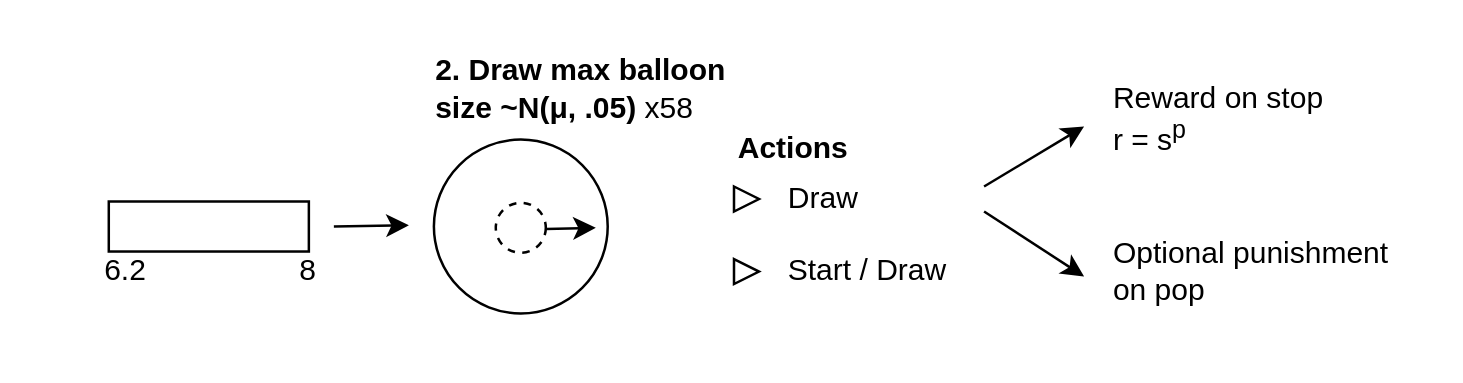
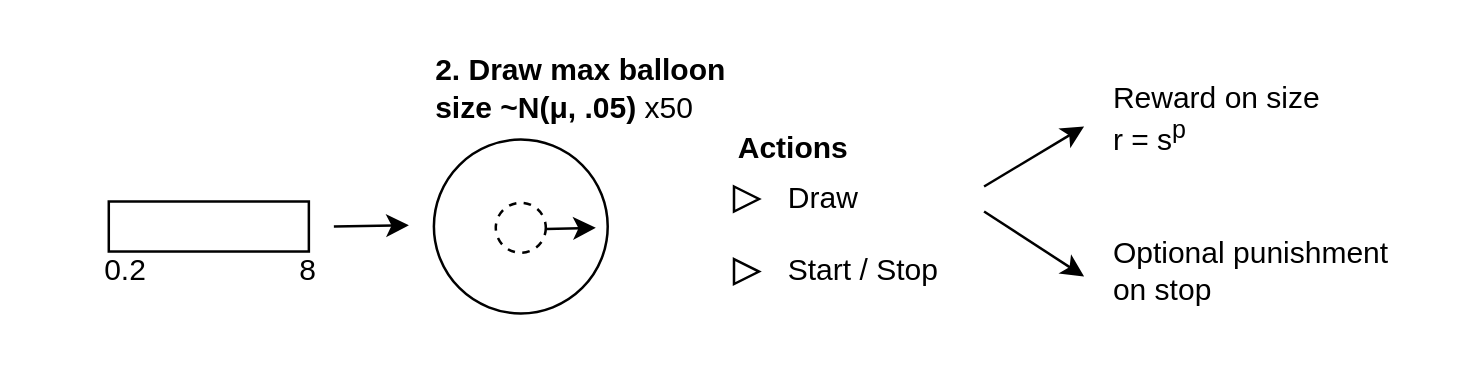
- <mxCell id="14" value="&lt;div style=&quot;text-align: left;&quot;&gt;&lt;span style=&quot;background-color: transparent; color: light-dark(rgb(0, 0, 0), rgb(255, 255, 255));&quot;&gt;2. Draw max balloon size ~N(&lt;/span&gt;&lt;span style=&quot;background-color: transparent; color: light-dark(rgb(0, 0, 0), rgb(255, 255, 255));&quot;&gt;μ, .05) &lt;span style=&quot;font-weight: normal;&quot;&gt;x58&lt;/span&gt;&lt;/span&gt;&lt;/div&gt;" style="text;html=1;align=center;verticalAlign=middle;whiteSpace=wrap;rounded=0;fontStyle=1" vertex="1" parent="1"><mxGeometry x="173" y="20" width="120" height="30" as="geometry" /></mxCell>
+ <mxCell id="14" value="&lt;div style=&quot;text-align: left;&quot;&gt;&lt;span style=&quot;background-color: transparent; color: light-dark(rgb(0, 0, 0), rgb(255, 255, 255));&quot;&gt;2. Draw max balloon size ~N(&lt;/span&gt;&lt;span style=&quot;background-color: transparent; color: light-dark(rgb(0, 0, 0), rgb(255, 255, 255));&quot;&gt;μ, .05) &lt;span style=&quot;font-weight: normal;&quot;&gt;x50&lt;/span&gt;&lt;/span&gt;&lt;/div&gt;" style="text;html=1;align=center;verticalAlign=middle;whiteSpace=wrap;rounded=0;fontStyle=1" vertex="1" parent="1"><mxGeometry x="173" y="20" width="120" height="30" as="geometry" /></mxCell>
- <mxCell id="16" value="Reward on stop&lt;div&gt;r = s&lt;sup&gt;p&lt;/sup&gt;&lt;/div&gt;" style="text;html=1;align=left;verticalAlign=middle;whiteSpace=wrap;rounded=0;" vertex="1" parent="1"><mxGeometry x="443" y="24" width="120" height="46" as="geometry" /></mxCell>
+ <mxCell id="16" value="Reward on size&lt;div&gt;r = s&lt;sup&gt;p&lt;/sup&gt;&lt;/div&gt;" style="text;html=1;align=left;verticalAlign=middle;whiteSpace=wrap;rounded=0;" vertex="1" parent="1"><mxGeometry x="443" y="24" width="120" height="46" as="geometry" /></mxCell>
- <mxCell id="3" value="6.2" style="text;html=1;align=center;verticalAlign=middle;whiteSpace=wrap;rounded=0;" vertex="1" parent="1"><mxGeometry x="20" y="93" width="60" height="30" as="geometry" /></mxCell>
+ <mxCell id="3" value="0.2" style="text;html=1;align=center;verticalAlign=middle;whiteSpace=wrap;rounded=0;" vertex="1" parent="1"><mxGeometry x="20" y="93" width="60" height="30" as="geometry" /></mxCell>
- <mxCell id="8" value="Start / Draw" style="text;html=1;align=left;verticalAlign=middle;whiteSpace=wrap;rounded=0;" vertex="1" parent="1"><mxGeometry x="313" y="93" width="70" height="30" as="geometry" /></mxCell>
+ <mxCell id="8" value="Start / Stop" style="text;html=1;align=left;verticalAlign=middle;whiteSpace=wrap;rounded=0;" vertex="1" parent="1"><mxGeometry x="313" y="93" width="70" height="30" as="geometry" /></mxCell>
- <mxCell id="18" value="Optional punishment&lt;div&gt;on pop&lt;/div&gt;" style="text;html=1;align=left;verticalAlign=middle;whiteSpace=wrap;rounded=0;" vertex="1" parent="1"><mxGeometry x="443" y="85" width="120" height="46" as="geometry" /></mxCell>
+ <mxCell id="18" value="Optional punishment&lt;div&gt;on stop&lt;/div&gt;" style="text;html=1;align=left;verticalAlign=middle;whiteSpace=wrap;rounded=0;" vertex="1" parent="1"><mxGeometry x="443" y="85" width="120" height="46" as="geometry" /></mxCell>
